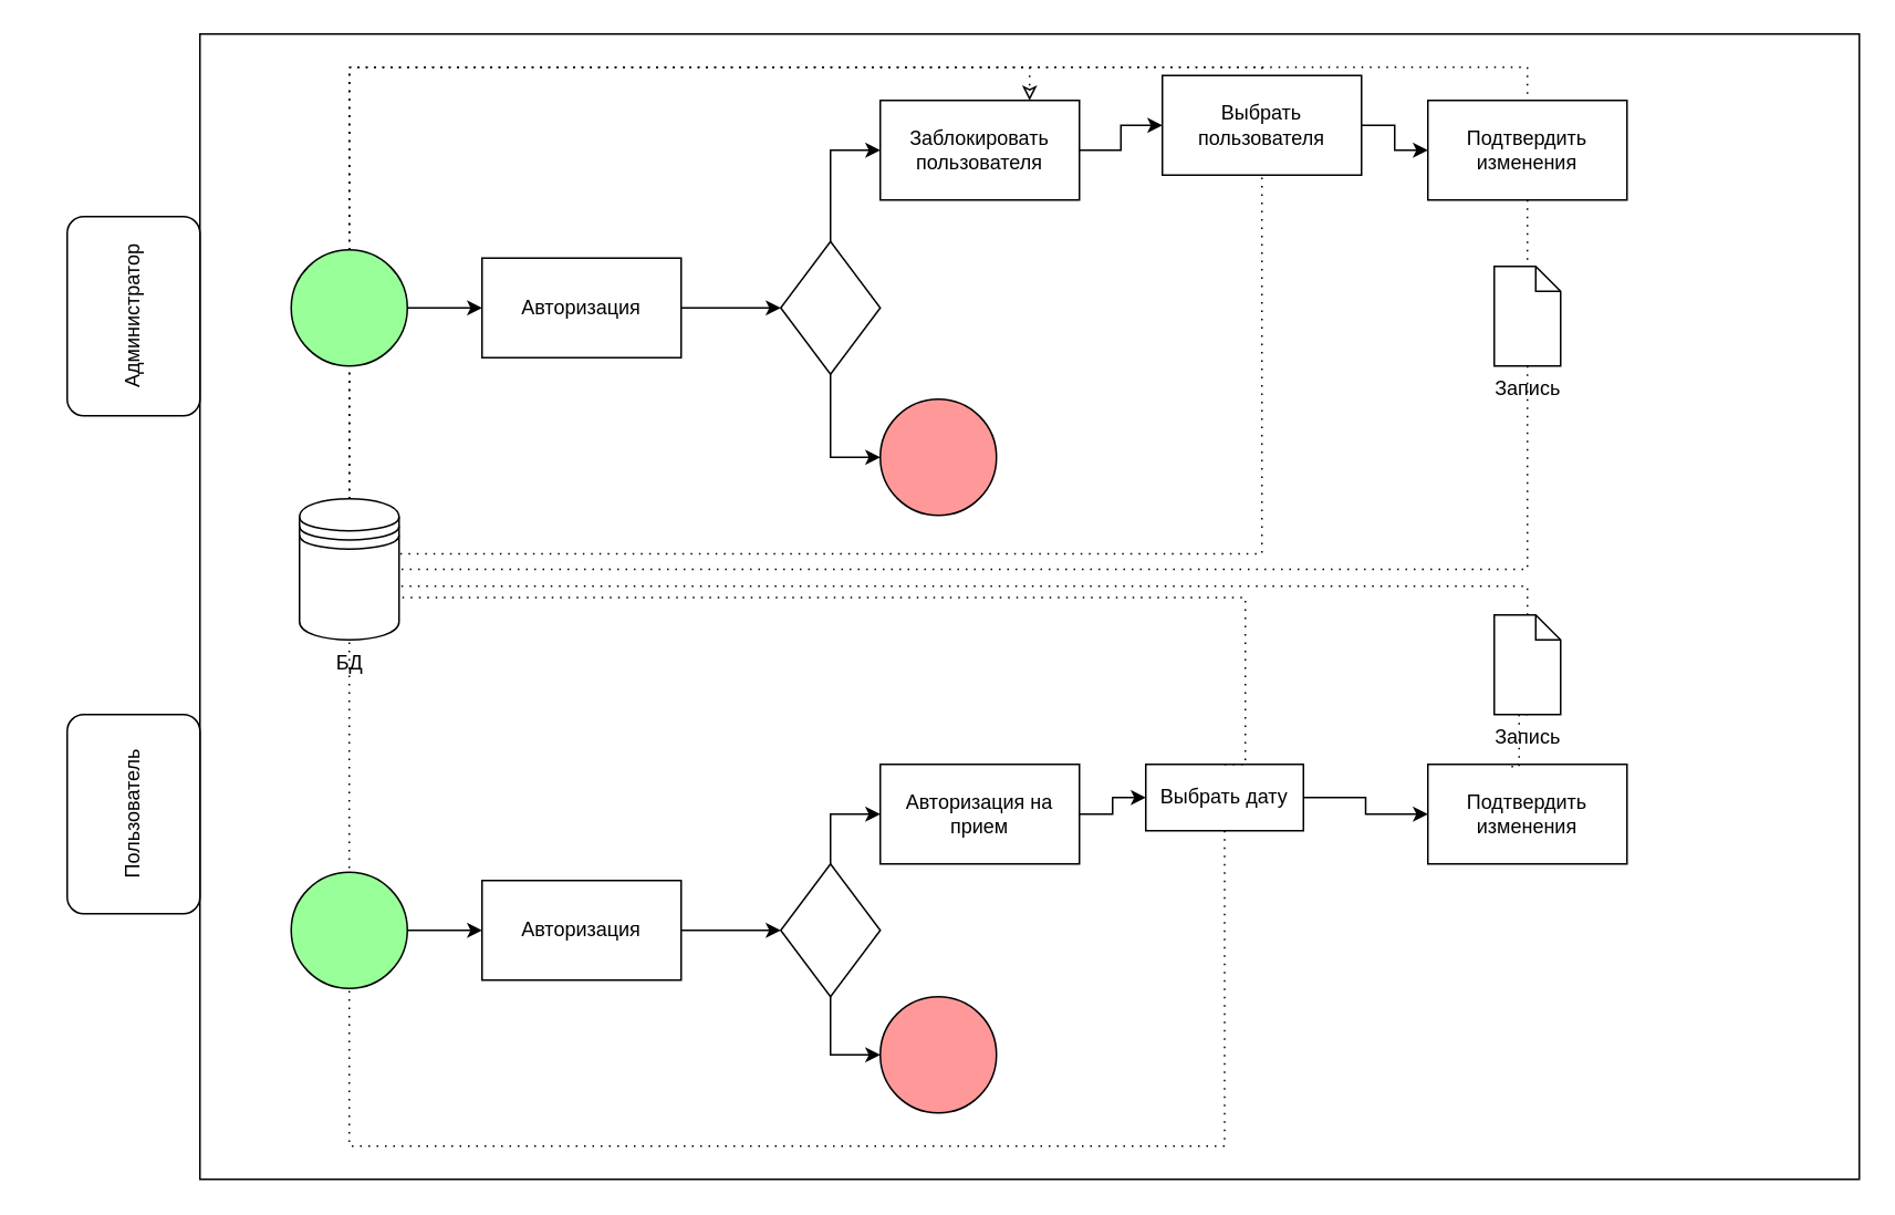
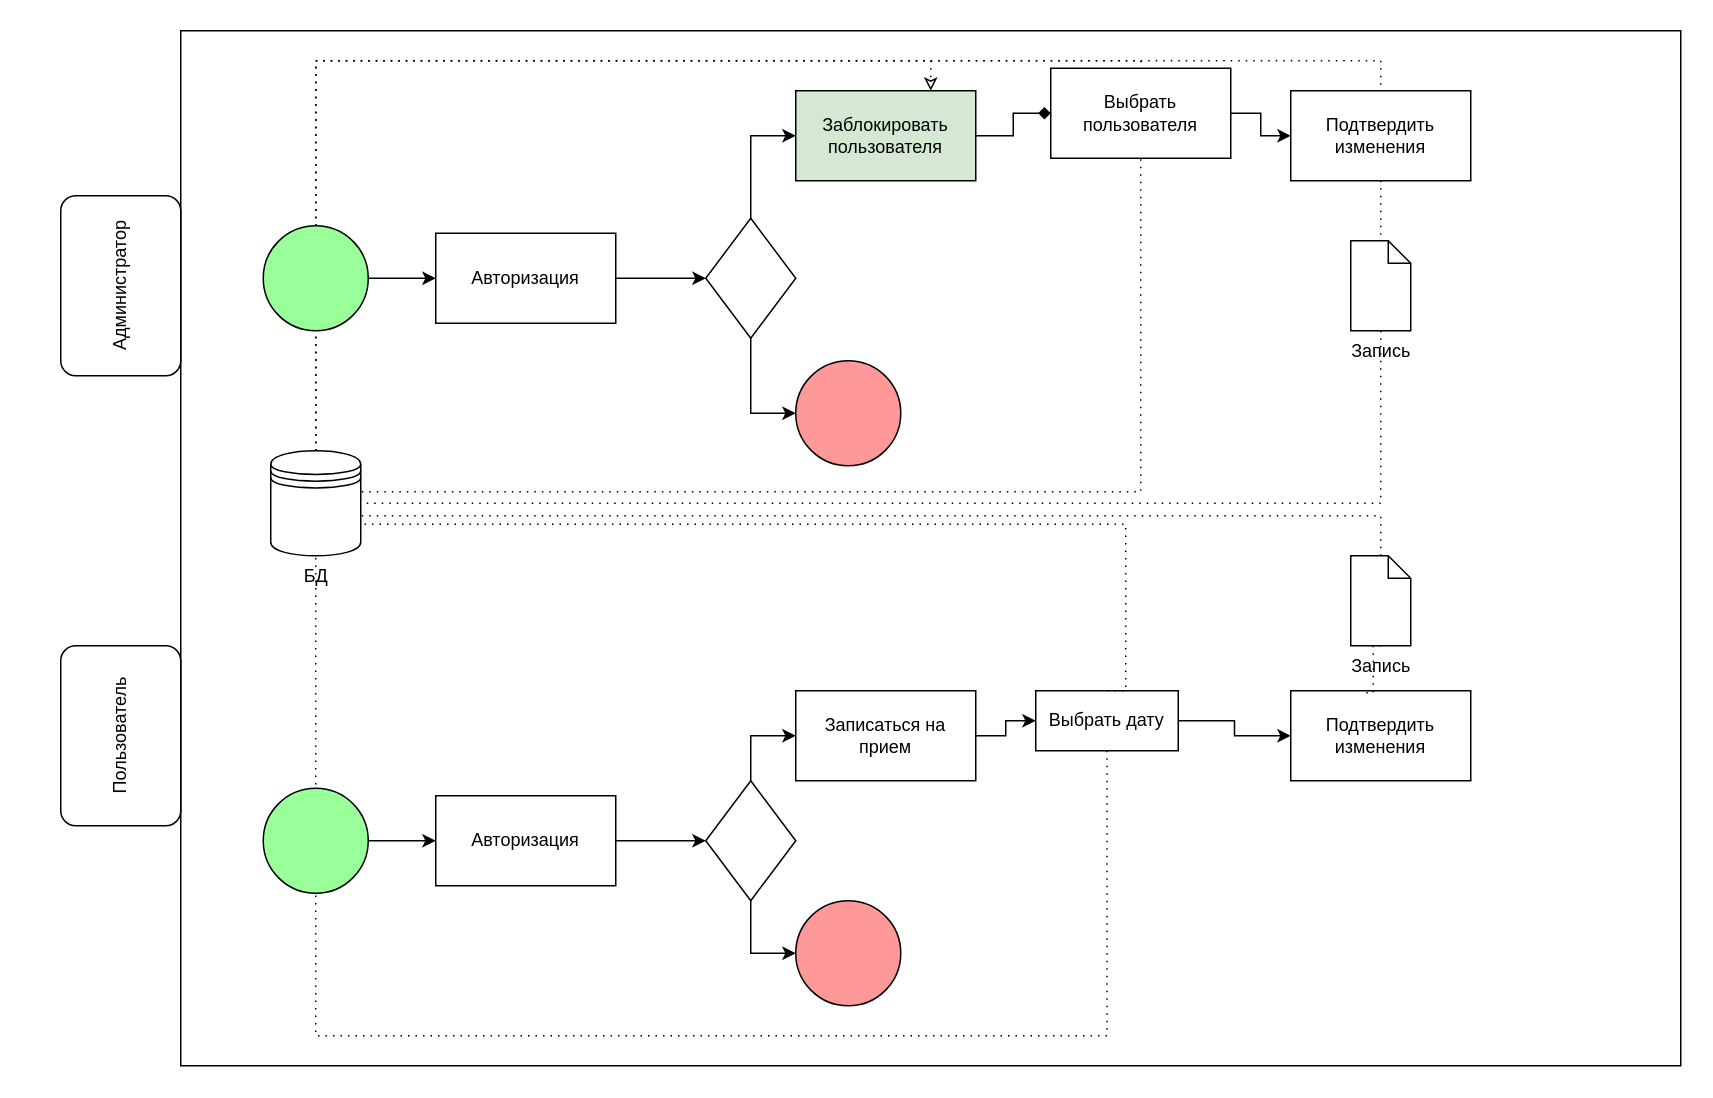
- <mxCell id="13" style="edgeStyle=orthogonalEdgeStyle;rounded=0;orthogonalLoop=1;jettySize=auto;html=1;" edge="1" parent="1" source="14" target="25"><mxGeometry relative="1" as="geometry" /></mxCell>
+ <mxCell id="13" style="edgeStyle=orthogonalEdgeStyle;rounded=0;orthogonalLoop=1;jettySize=auto;html=1;endArrow=diamond;" edge="1" parent="1" source="14" target="25"><mxGeometry relative="1" as="geometry" /></mxCell>
- <mxCell id="14" value="Заблокировать пользователя" style="rounded=0;whiteSpace=wrap;html=1;" vertex="1" parent="1"><mxGeometry x="530" y="60" width="120" height="60" as="geometry" /></mxCell>
+ <mxCell id="14" value="Заблокировать пользователя" style="rounded=0;whiteSpace=wrap;html=1;fillColor=#d5e8d4;" vertex="1" parent="1"><mxGeometry x="530" y="60" width="120" height="60" as="geometry" /></mxCell>
- <mxCell id="3" value="БД" style="shape=datastore;html=1;labelPosition=center;verticalLabelPosition=bottom;align=center;verticalAlign=top;" vertex="1" parent="1"><mxGeometry x="180" y="300" width="60" height="85" as="geometry" /></mxCell>
+ <mxCell id="3" value="БД" style="shape=datastore;html=1;labelPosition=center;verticalLabelPosition=bottom;align=center;verticalAlign=top;" vertex="1" parent="1"><mxGeometry y="300" width="60" height="70" as="geometry" x="180" /></mxCell>
- <mxCell id="23" value="Авторизация на прием" style="rounded=0;whiteSpace=wrap;html=1;" vertex="1" parent="1"><mxGeometry x="530" y="460" width="120" height="60" as="geometry" /></mxCell>
+ <mxCell id="23" value="Записаться на прием" style="rounded=0;whiteSpace=wrap;html=1;" vertex="1" parent="1"><mxGeometry x="530" y="460" width="120" height="60" as="geometry" /></mxCell>
